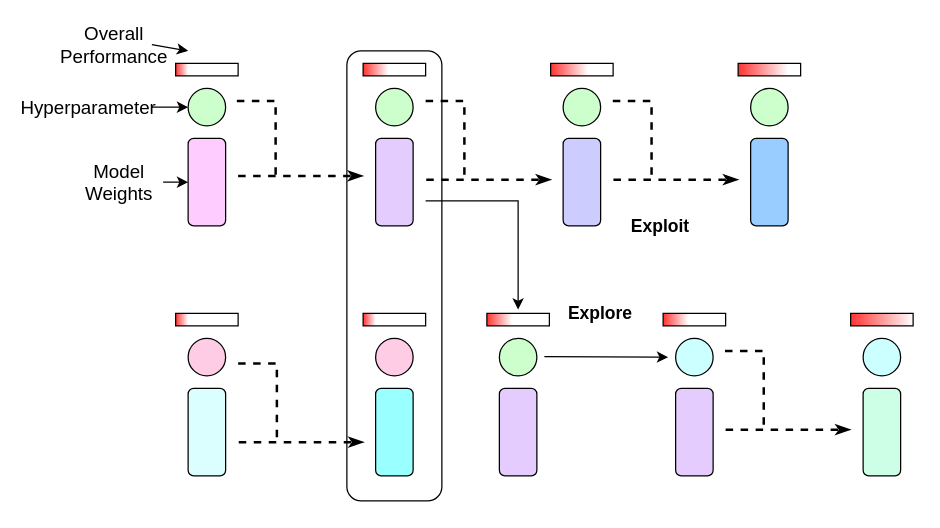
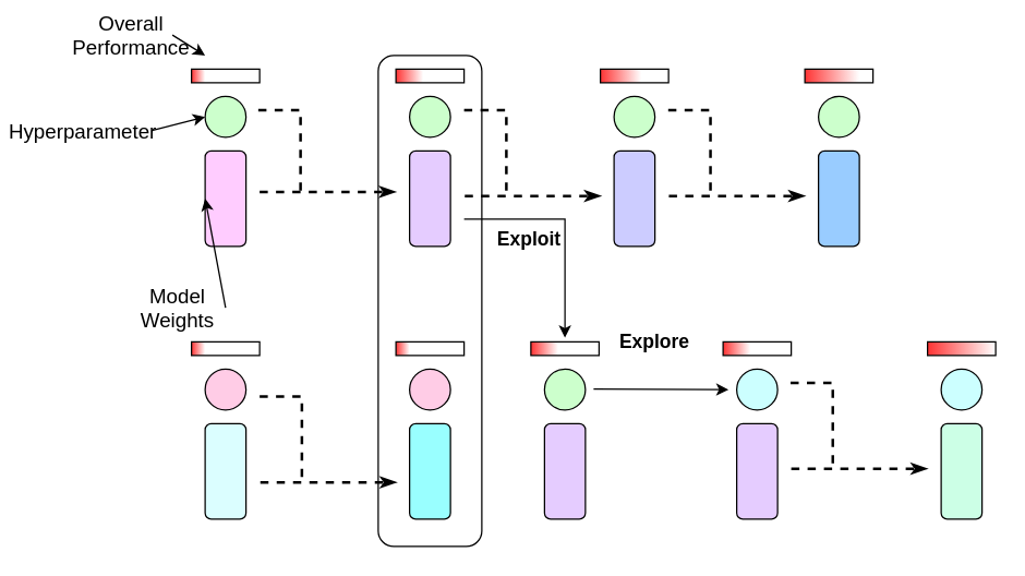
- <mxCell id="42" value="&lt;span style=&quot;font-size: 15px;&quot;&gt;Overall&lt;br&gt;Performance&lt;/span&gt;" style="text;html=1;align=center;verticalAlign=middle;whiteSpace=wrap;rounded=0;" parent="1" vertex="1"><mxGeometry x="61" y="20" width="60" height="30" as="geometry" /></mxCell>
+ <mxCell id="42" value="&lt;span style=&quot;font-size: 15px;&quot;&gt;Overall&lt;br&gt;Performance&lt;/span&gt;" style="text;html=1;align=center;verticalAlign=middle;whiteSpace=wrap;rounded=0;" parent="1" vertex="1"><mxGeometry x="66" y="10" width="60" height="30" as="geometry" /></mxCell>
- <mxCell id="43" value="&lt;span style=&quot;font-size: 15px;&quot;&gt;Hyperparameter&lt;/span&gt;" style="text;html=1;align=center;verticalAlign=middle;whiteSpace=wrap;rounded=0;" parent="1" vertex="1"><mxGeometry x="20" y="70" width="101" height="30" as="geometry" /></mxCell>
+ <mxCell id="43" value="&lt;span style=&quot;font-size: 15px;&quot;&gt;Hyperparameter&lt;/span&gt;" style="text;html=1;align=center;verticalAlign=middle;whiteSpace=wrap;rounded=0;" parent="1" vertex="1"><mxGeometry x="10" y="80" width="101" height="30" as="geometry" /></mxCell>
- <mxCell id="44" value="&lt;span style=&quot;font-size: 15px;&quot;&gt;Model Weights&lt;/span&gt;" style="text;html=1;align=center;verticalAlign=middle;whiteSpace=wrap;rounded=0;" parent="1" vertex="1"><mxGeometry x="60" y="130" width="70" height="30" as="geometry" /></mxCell>
+ <mxCell id="44" value="&lt;span style=&quot;font-size: 15px;&quot;&gt;Model Weights&lt;/span&gt;" style="text;html=1;align=center;verticalAlign=middle;whiteSpace=wrap;rounded=0;" parent="1" vertex="1"><mxGeometry x="95" y="210" width="70" height="30" as="geometry" /></mxCell>
- <mxCell id="45" value="&lt;span style=&quot;font-size: 14px;&quot;&gt;&lt;b&gt;Exploit&lt;/b&gt;&lt;/span&gt;" style="text;html=1;strokeColor=none;fillColor=none;align=center;verticalAlign=middle;whiteSpace=wrap;rounded=0;" parent="1" vertex="1"><mxGeometry x="498" y="165" width="60" height="30" as="geometry" /></mxCell>
+ <mxCell id="45" value="&lt;span style=&quot;font-size: 14px;&quot;&gt;&lt;b&gt;Exploit&lt;/b&gt;&lt;/span&gt;" style="text;html=1;strokeColor=none;fillColor=none;align=center;verticalAlign=middle;whiteSpace=wrap;rounded=0;" parent="1" vertex="1"><mxGeometry x="358" y="160" width="60" height="30" as="geometry" /></mxCell>
